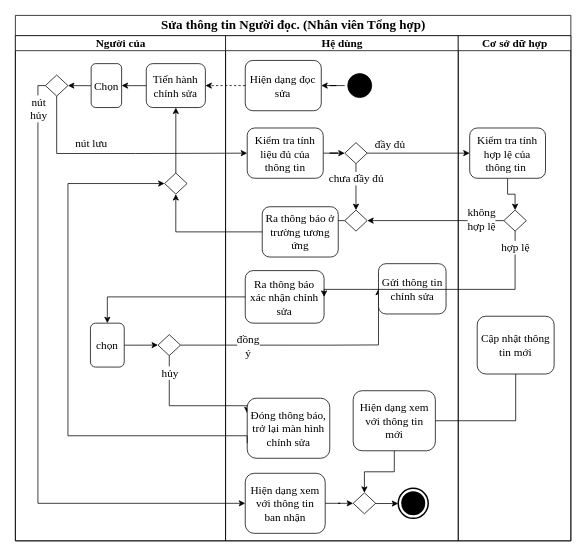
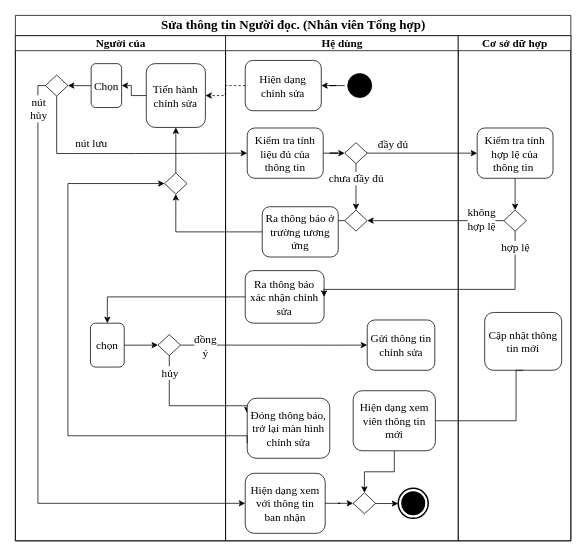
- <mxCell id="13" value="&lt;span style=&quot;font-family: &amp;#34;times new roman&amp;#34; , serif&quot;&gt;Tiến hành chỉnh sửa&lt;/span&gt;" style="shape=rect;html=1;rounded=1;whiteSpace=wrap;align=center;glass=0;strokeColor=#000000;fontFamily=Times New Roman;fontSize=15;" parent="7" vertex="1"><mxGeometry x="174.37" y="37.25" width="78.74" height="58.5" as="geometry" /></mxCell>
+ <mxCell id="13" value="&lt;span style=&quot;font-family: &amp;#34;times new roman&amp;#34; , serif&quot;&gt;Tiến hành chỉnh sửa&lt;/span&gt;" style="shape=rect;html=1;rounded=1;whiteSpace=wrap;align=center;glass=0;strokeColor=#000000;fontFamily=Times New Roman;fontSize=15;" parent="7" vertex="1"><mxGeometry x="174.37" y="37.25" width="78.74" height="85" as="geometry" /></mxCell>
- <mxCell id="37" value="Hiện dạng đọc sửa" style="shape=rect;html=1;rounded=1;whiteSpace=wrap;align=center;glass=0;strokeColor=#000000;fontFamily=Times New Roman;fontSize=15;" parent="18" vertex="1"><mxGeometry x="26.22" y="33" width="101.28" height="67" as="geometry" /></mxCell>
+ <mxCell id="37" value="Hiện dạng chỉnh sửa" style="shape=rect;html=1;rounded=1;whiteSpace=wrap;align=center;glass=0;strokeColor=#000000;fontFamily=Times New Roman;fontSize=15;" parent="18" vertex="1"><mxGeometry x="26.22" y="33" width="101.28" height="67" as="geometry" /></mxCell>
- <mxCell id="47" value="&lt;font face=&quot;times new roman, serif&quot;&gt;Kiểm tra tính hợp lệ của thông tin&amp;nbsp;&lt;/font&gt;" style="shape=rect;html=1;rounded=1;whiteSpace=wrap;align=center;glass=0;strokeColor=#000000;fontFamily=Times New Roman;fontSize=15;" parent="45" vertex="1"><mxGeometry x="15.22" y="123" width="101" height="67" as="geometry" /></mxCell>
+ <mxCell id="47" value="&lt;font face=&quot;times new roman, serif&quot;&gt;Kiểm tra tính hợp lệ của thông tin&amp;nbsp;&lt;/font&gt;" style="shape=rect;html=1;rounded=1;whiteSpace=wrap;align=center;glass=0;strokeColor=#000000;fontFamily=Times New Roman;fontSize=15;" parent="45" vertex="1"><mxGeometry x="25.22" y="123" width="101" height="67" as="geometry" /></mxCell>
- <mxCell id="28" value="&lt;span style=&quot;font-size: 15px ; line-height: 107% ; font-family: &amp;#34;times new roman&amp;#34; , serif&quot;&gt;Gửi thông tin chỉnh sửa&lt;/span&gt;" style="shape=rect;html=1;rounded=1;whiteSpace=wrap;align=center;glass=0;strokeColor=#000000;fontFamily=Times New Roman;fontSize=15;" parent="18" vertex="1"><mxGeometry x="203.72" y="303.75" width="90.02" height="67" as="geometry" /></mxCell>
+ <mxCell id="28" value="&lt;span style=&quot;font-size: 15px ; line-height: 107% ; font-family: &amp;#34;times new roman&amp;#34; , serif&quot;&gt;Gửi thông tin chỉnh sửa&lt;/span&gt;" style="shape=rect;html=1;rounded=1;whiteSpace=wrap;align=center;glass=0;strokeColor=#000000;fontFamily=Times New Roman;fontSize=15;" parent="18" vertex="1"><mxGeometry x="188.72" y="378.75" width="90.02" height="67" as="geometry" /></mxCell>
- <mxCell id="49" value="&lt;span style=&quot;font-size: 15px ; line-height: 107% ; font-family: &amp;#34;times new roman&amp;#34; , serif&quot;&gt;Cập nhật thông tin mới&lt;/span&gt;" style="shape=rect;html=1;rounded=1;whiteSpace=wrap;align=center;glass=0;strokeColor=#000000;fontFamily=Times New Roman;fontSize=15;" parent="45" vertex="1"><mxGeometry x="25.22" y="373.75" width="102.52" height="77" as="geometry" /></mxCell>
+ <mxCell id="49" value="&lt;span style=&quot;font-size: 15px ; line-height: 107% ; font-family: &amp;#34;times new roman&amp;#34; , serif&quot;&gt;Cập nhật thông tin mới&lt;/span&gt;" style="shape=rect;html=1;rounded=1;whiteSpace=wrap;align=center;glass=0;strokeColor=#000000;fontFamily=Times New Roman;fontSize=15;" parent="45" vertex="1"><mxGeometry x="35.22" y="368.75" width="102.52" height="77" as="geometry" /></mxCell>
- <mxCell id="30" value="&lt;font face=&quot;times new roman, serif&quot;&gt;Hiện dạng xem với thông tin&lt;br&gt;mới&lt;/font&gt;" style="shape=rect;html=1;rounded=1;whiteSpace=wrap;align=center;glass=0;strokeColor=#000000;fontFamily=Times New Roman;fontSize=15;" parent="18" vertex="1"><mxGeometry x="169.98" y="473" width="109.52" height="80" as="geometry" /></mxCell>
+ <mxCell id="30" value="&lt;font face=&quot;times new roman, serif&quot;&gt;Hiện dạng xem viên thông tin&lt;br&gt;mới&lt;/font&gt;" style="shape=rect;html=1;rounded=1;whiteSpace=wrap;align=center;glass=0;strokeColor=#000000;fontFamily=Times New Roman;fontSize=15;" parent="18" vertex="1"><mxGeometry x="169.98" y="473" width="109.52" height="80" as="geometry" /></mxCell>
